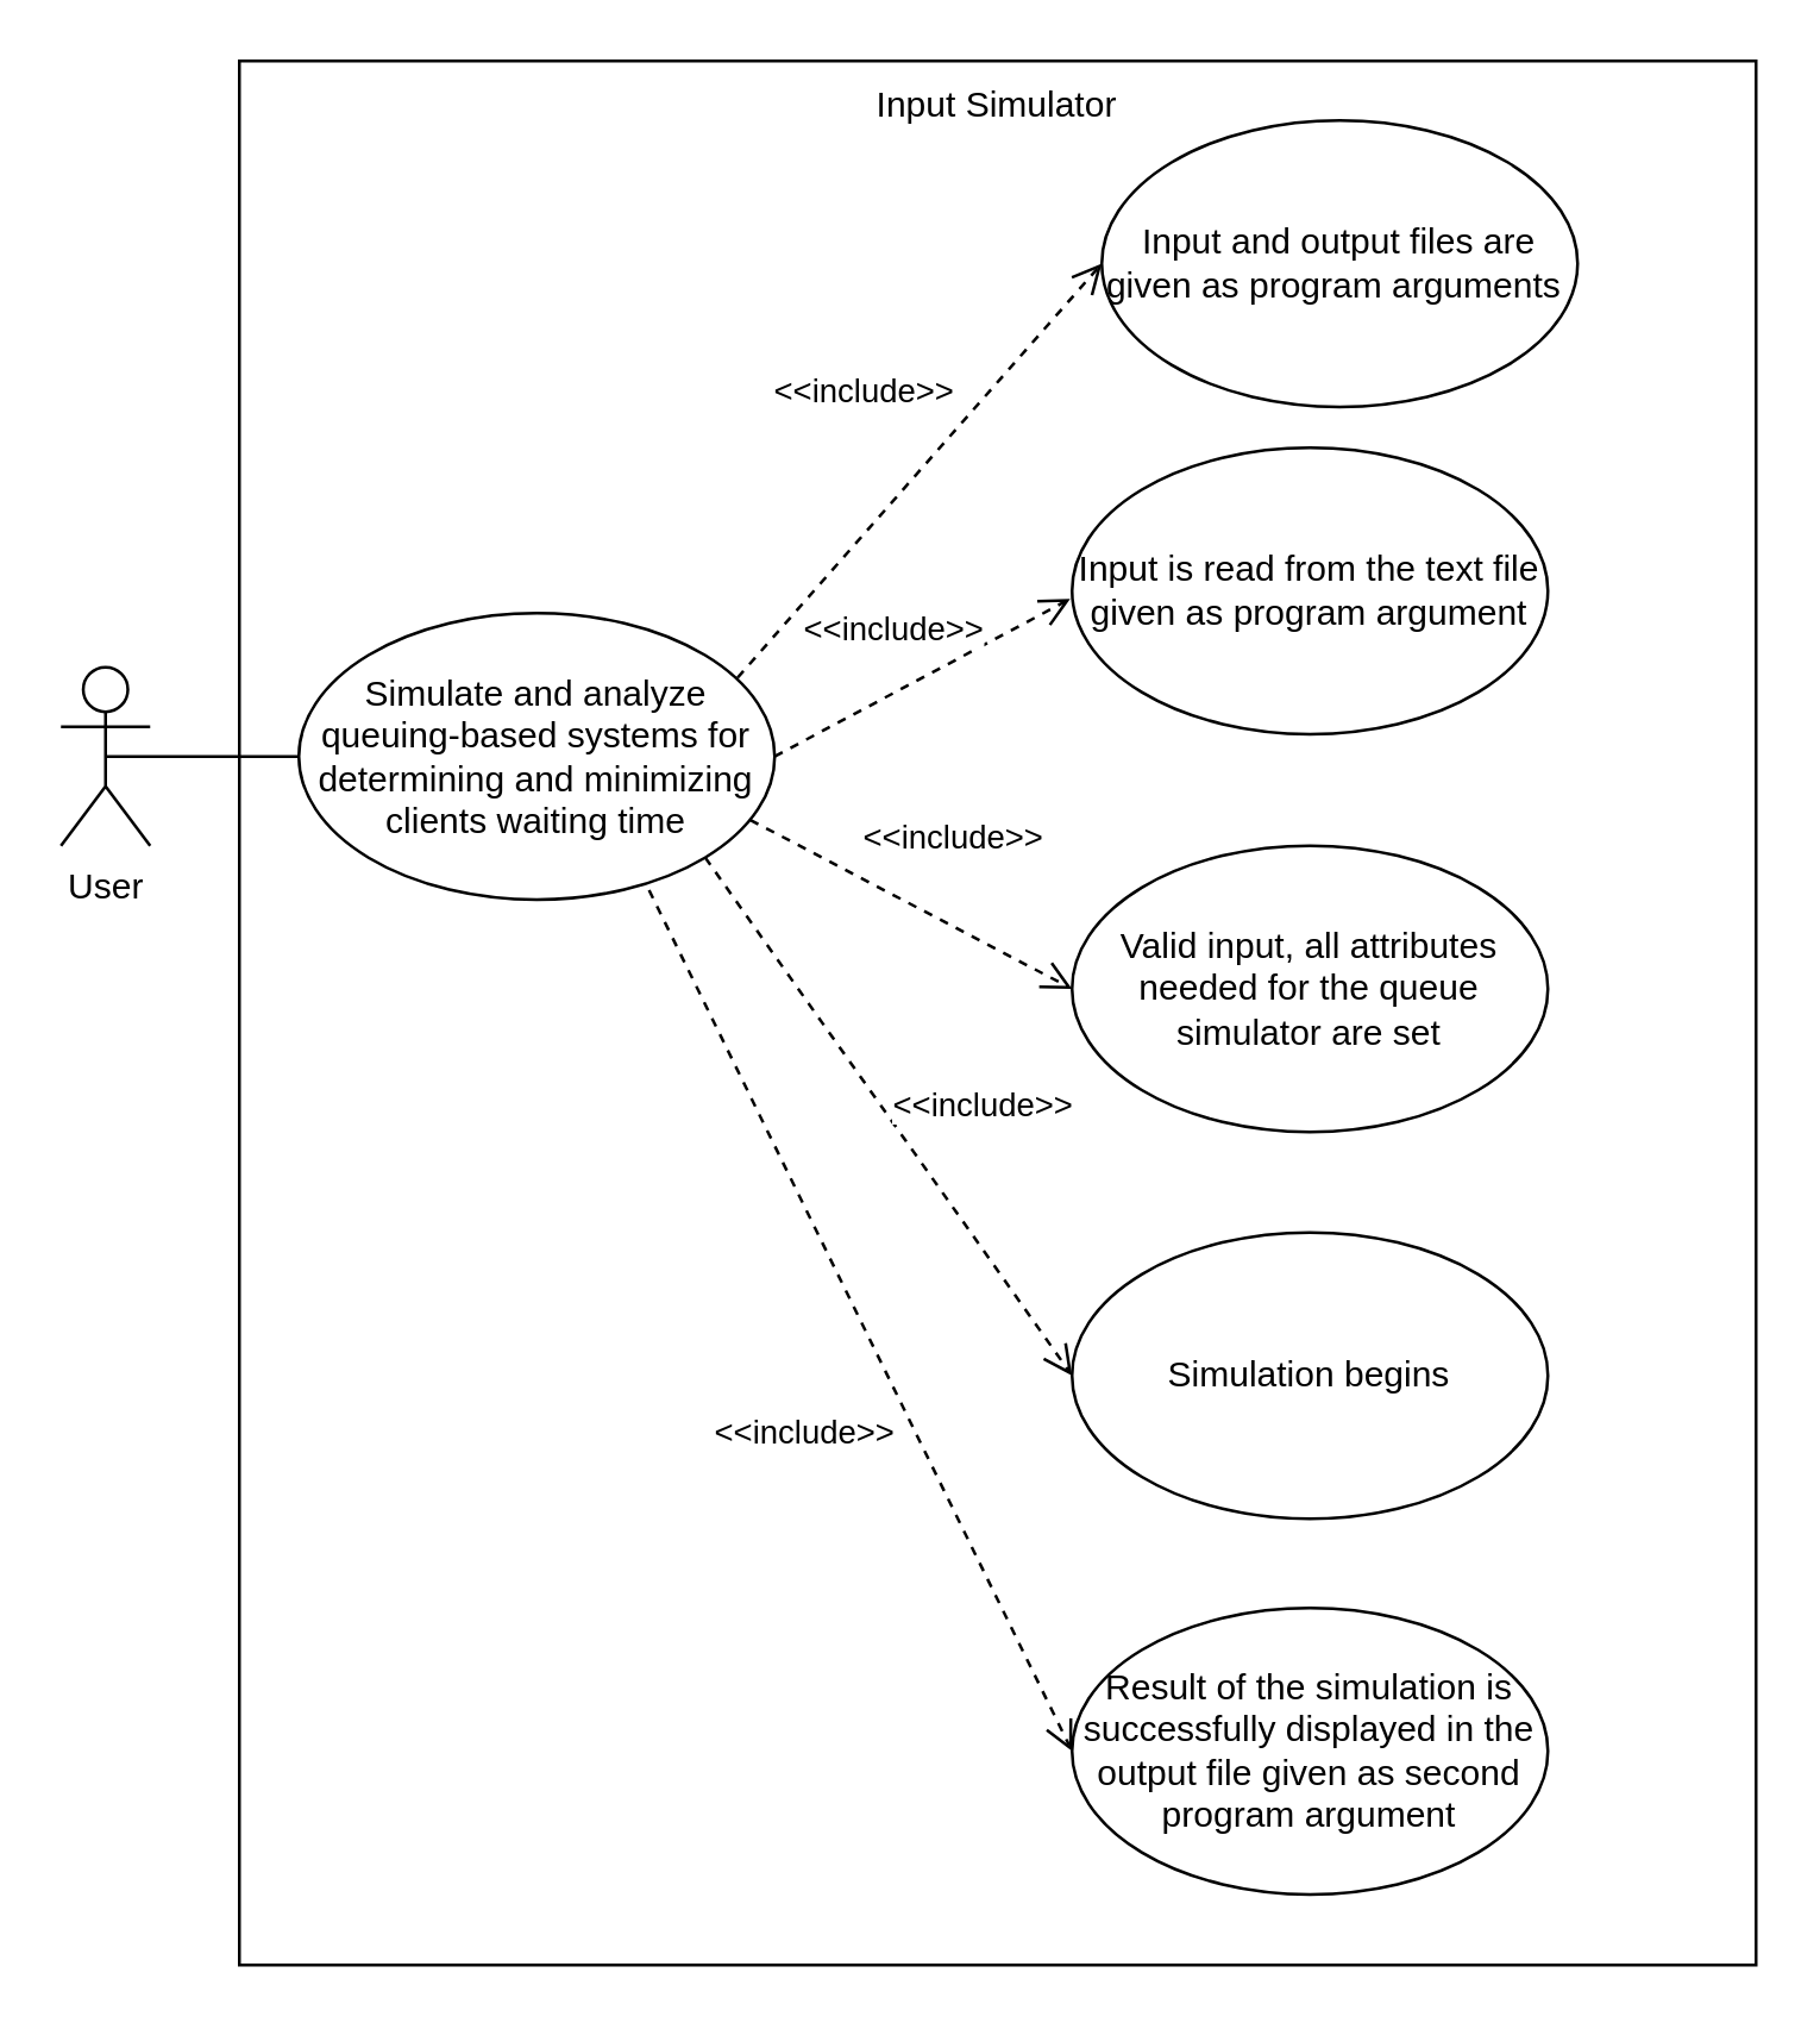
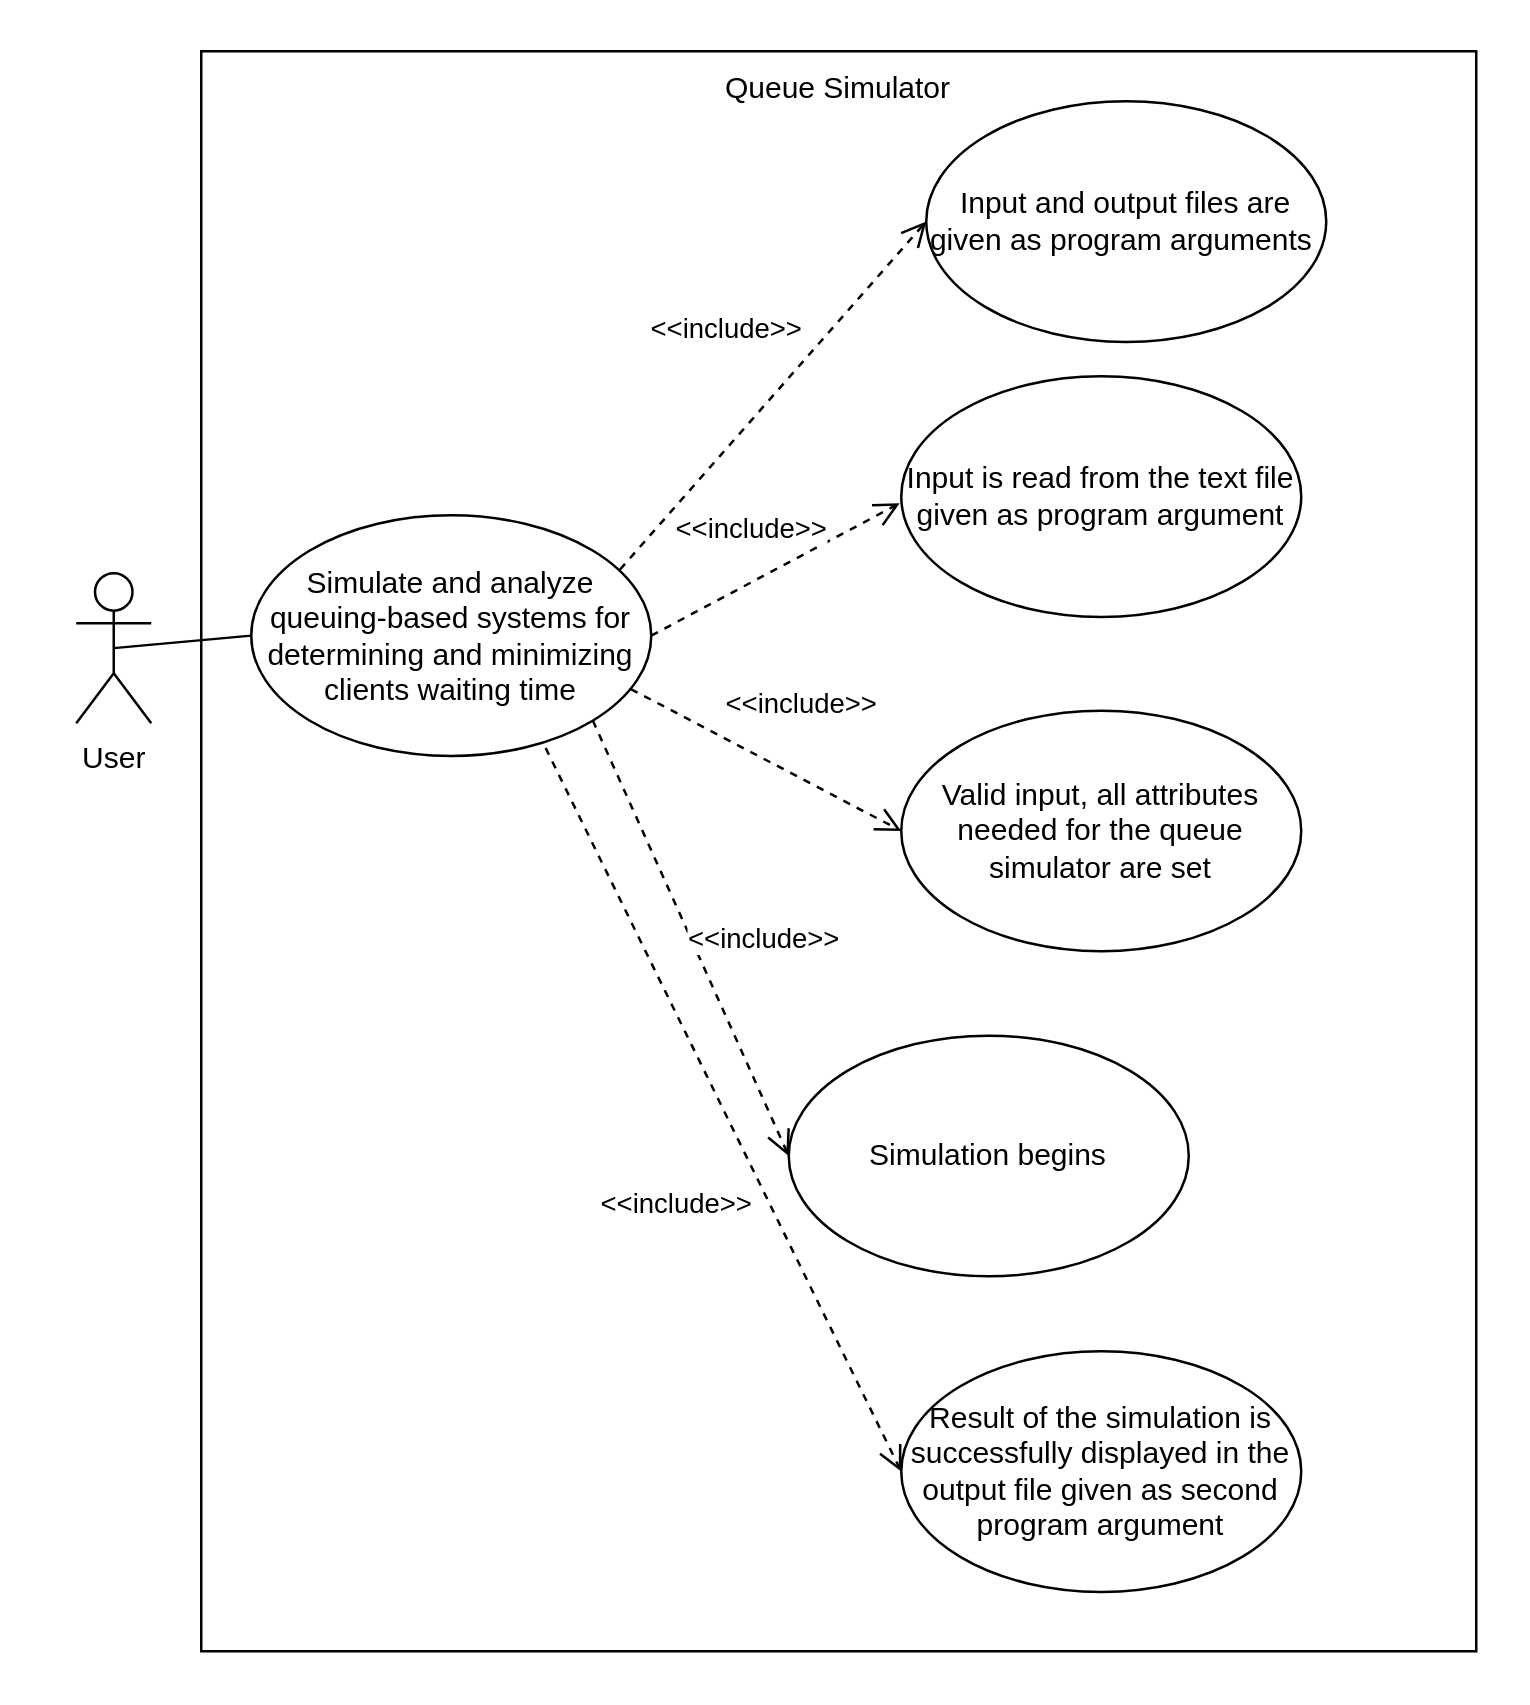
- <mxCell id="4" value="Input Simulator" style="text;html=1;strokeColor=none;fillColor=none;align=center;verticalAlign=middle;whiteSpace=wrap;rounded=0;" vertex="1" parent="1"><mxGeometry x="275" y="20" width="120" height="30" as="geometry" /></mxCell>
+ <mxCell id="4" value="Queue Simulator" style="text;html=1;strokeColor=none;fillColor=none;align=center;verticalAlign=middle;whiteSpace=wrap;rounded=0;" vertex="1" parent="1"><mxGeometry x="275" y="20" width="120" height="30" as="geometry" /></mxCell>
- <mxCell id="2" value="User&lt;br&gt;" style="shape=umlActor;verticalLabelPosition=bottom;verticalAlign=top;html=1;outlineConnect=0;" vertex="1" parent="1"><mxGeometry x="20" y="223.75" width="30" height="60" as="geometry" /></mxCell>
+ <mxCell id="2" value="User&lt;br&gt;" style="shape=umlActor;verticalLabelPosition=bottom;verticalAlign=top;html=1;outlineConnect=0;" vertex="1" parent="1"><mxGeometry x="30" y="228.75" width="30" height="60" as="geometry" /></mxCell>
- <mxCell id="11" value="Simulation begins" style="ellipse;whiteSpace=wrap;html=1;" vertex="1" parent="1"><mxGeometry x="360" y="413.75" width="160" height="96.25" as="geometry" /></mxCell>
+ <mxCell id="11" value="Simulation begins" style="ellipse;whiteSpace=wrap;html=1;" vertex="1" parent="1"><mxGeometry x="315" y="413.75" width="160" height="96.25" as="geometry" /></mxCell>
